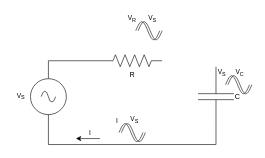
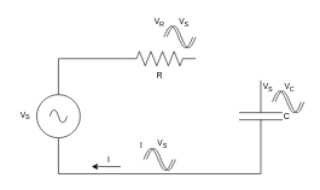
- <mxCell id="11" value="R" style="pointerEvents=1;verticalLabelPosition=bottom;shadow=0;dashed=0;align=center;html=1;verticalAlign=top;shape=mxgraph.electrical.resistors.resistor_2;convertToSvg=1;" vertex="1" parent="1"><mxGeometry x="170" y="91" width="100" height="20" as="geometry" /></mxCell>
+ <mxCell id="11" value="R" style="pointerEvents=1;verticalLabelPosition=bottom;shadow=0;dashed=0;align=center;html=1;verticalAlign=top;shape=mxgraph.electrical.resistors.resistor_2;convertToSvg=1;" vertex="1" parent="1"><mxGeometry x="170" y="71" width="100" height="20" as="geometry" /></mxCell>
